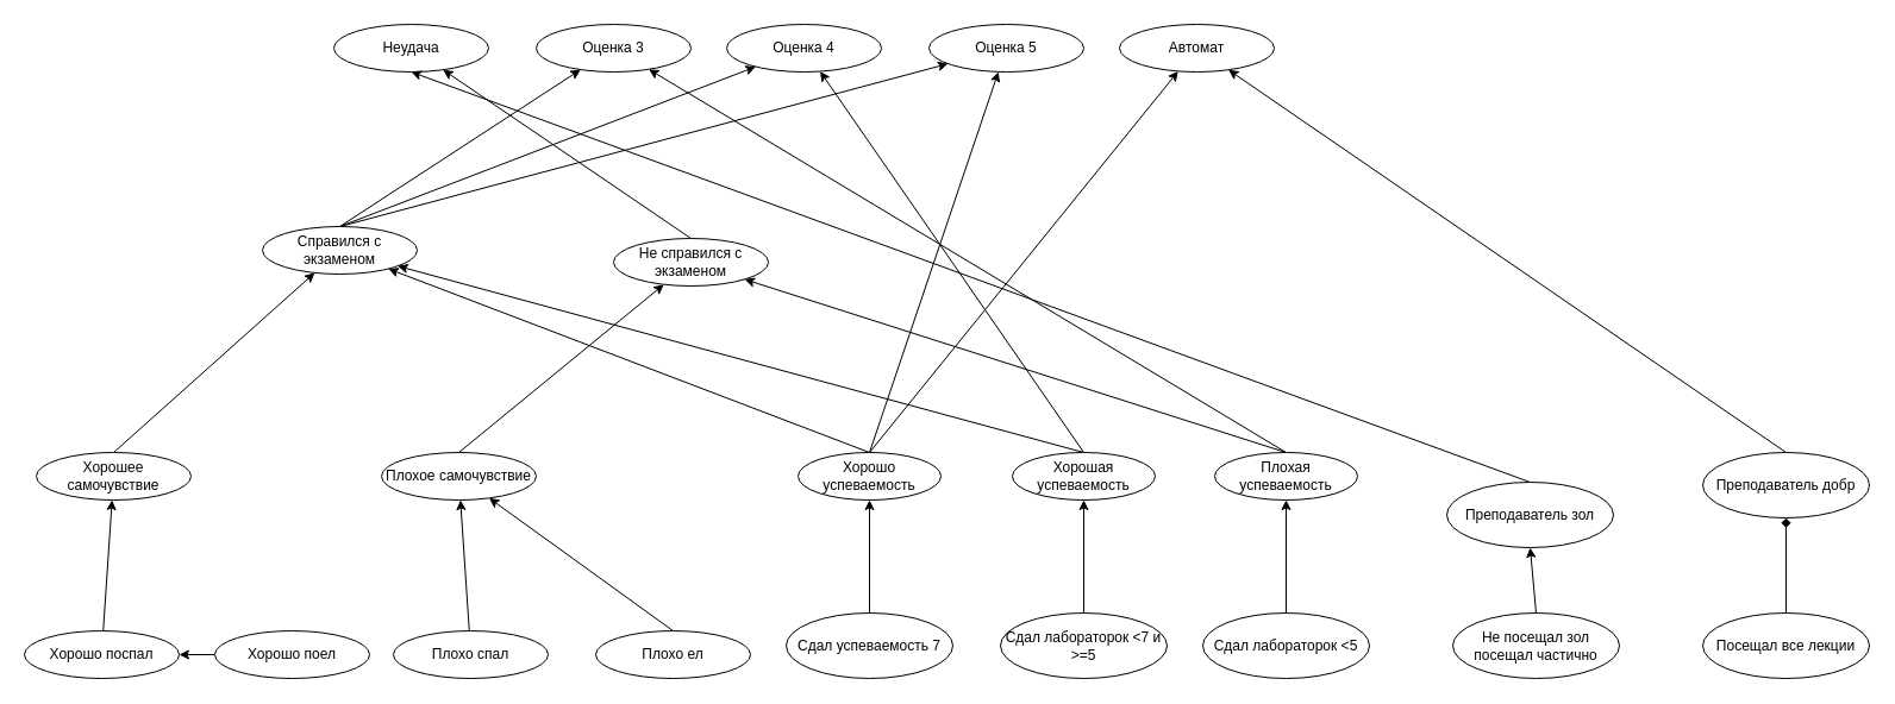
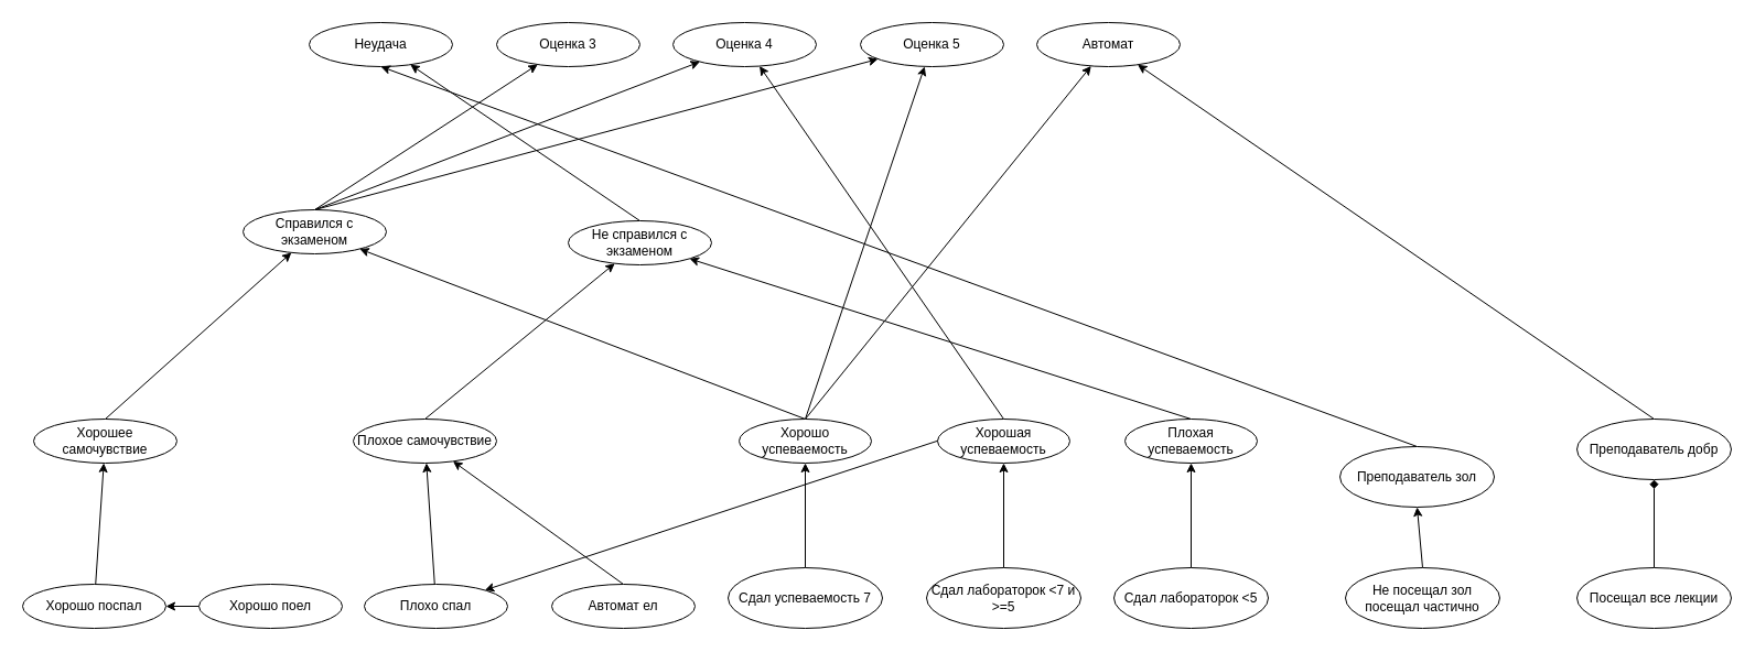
- <mxCell id="29" style="edgeStyle=none;rounded=0;orthogonalLoop=1;jettySize=auto;html=1;exitX=0.5;exitY=0;exitDx=0;exitDy=0;" edge="1" parent="1" source="30" target="14"><mxGeometry relative="1" as="geometry" /></mxCell>
- <mxCell id="25" style="edgeStyle=none;rounded=0;orthogonalLoop=1;jettySize=auto;html=1;exitX=0.5;exitY=0;exitDx=0;exitDy=0;" edge="1" parent="1" source="27" target="21"><mxGeometry relative="1" as="geometry" /></mxCell>
+ <mxCell id="25" style="edgeStyle=none;rounded=0;orthogonalLoop=1;jettySize=auto;html=1;exitX=0.5;exitY=0;exitDx=0;exitDy=0;" edge="1" parent="1" source="27" target="7"><mxGeometry relative="1" as="geometry" /></mxCell>
- <mxCell id="9" value="Плохо ел" style="ellipse;whiteSpace=wrap;html=1;" vertex="1" parent="1"><mxGeometry x="500" y="530" width="130" height="40" as="geometry" /></mxCell>
+ <mxCell id="9" value="Автомат ел" style="ellipse;whiteSpace=wrap;html=1;" vertex="1" parent="1"><mxGeometry x="500" y="530" width="130" height="40" as="geometry" /></mxCell>
